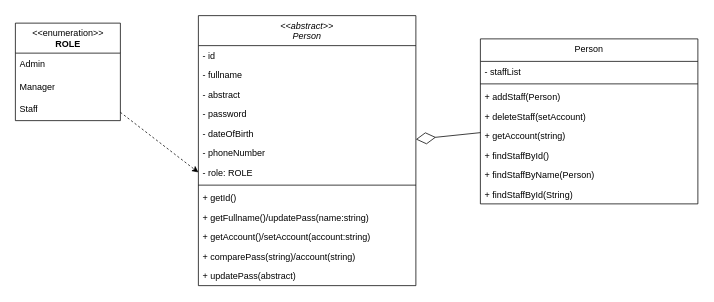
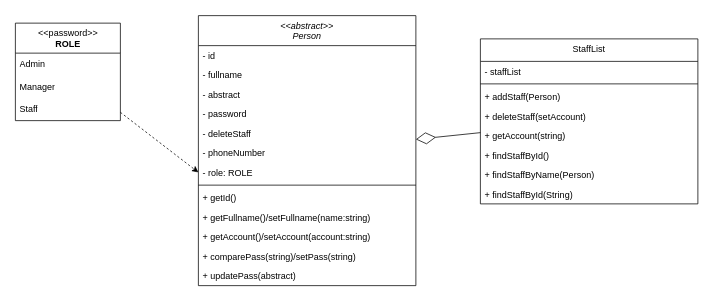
- <mxCell id="27" value="&amp;lt;&amp;lt;enumeration&amp;gt;&amp;gt;&lt;br&gt;&lt;b&gt;ROLE&lt;/b&gt;" style="swimlane;fontStyle=0;align=center;verticalAlign=top;childLayout=stackLayout;horizontal=1;startSize=40;horizontalStack=0;resizeParent=1;resizeParentMax=0;resizeLast=0;collapsible=0;marginBottom=0;html=1;" vertex="1" parent="1"><mxGeometry x="20" y="30" width="140" height="130" as="geometry" /></mxCell>
+ <mxCell id="27" value="&amp;lt;&amp;lt;password&amp;gt;&amp;gt;&lt;br&gt;&lt;b&gt;ROLE&lt;/b&gt;" style="swimlane;fontStyle=0;align=center;verticalAlign=top;childLayout=stackLayout;horizontal=1;startSize=40;horizontalStack=0;resizeParent=1;resizeParentMax=0;resizeLast=0;collapsible=0;marginBottom=0;html=1;" vertex="1" parent="1"><mxGeometry x="20" y="30" width="140" height="130" as="geometry" /></mxCell>
- <mxCell id="16" value="Person" style="swimlane;fontStyle=0;align=center;verticalAlign=top;childLayout=stackLayout;horizontal=1;startSize=30;horizontalStack=0;resizeParent=1;resizeLast=0;collapsible=1;marginBottom=0;rounded=0;shadow=0;strokeWidth=1;" parent="1" vertex="1"><mxGeometry x="640" y="51" width="290" height="220" as="geometry"><mxRectangle x="230" y="140" width="160" height="26" as="alternateBounds" /></mxGeometry></mxCell>
+ <mxCell id="16" value="StaffList" style="swimlane;fontStyle=0;align=center;verticalAlign=top;childLayout=stackLayout;horizontal=1;startSize=30;horizontalStack=0;resizeParent=1;resizeLast=0;collapsible=1;marginBottom=0;rounded=0;shadow=0;strokeWidth=1;" parent="1" vertex="1"><mxGeometry x="640" y="51" width="290" height="220" as="geometry"><mxRectangle x="230" y="140" width="160" height="26" as="alternateBounds" /></mxGeometry></mxCell>
- <mxCell id="7" value="- dateOfBirth" style="text;align=left;verticalAlign=top;spacingLeft=4;spacingRight=4;overflow=hidden;rotatable=0;points=[[0,0.5],[1,0.5]];portConstraint=eastwest;rounded=0;shadow=0;html=0;" vertex="1" parent="2"><mxGeometry y="144" width="290" height="26" as="geometry" /></mxCell>
+ <mxCell id="7" value="- deleteStaff" style="text;align=left;verticalAlign=top;spacingLeft=4;spacingRight=4;overflow=hidden;rotatable=0;points=[[0,0.5],[1,0.5]];portConstraint=eastwest;rounded=0;shadow=0;html=0;" vertex="1" parent="2"><mxGeometry y="144" width="290" height="26" as="geometry" /></mxCell>
- <mxCell id="12" value="+ getFullname()/updatePass(name:string)" style="text;align=left;verticalAlign=top;spacingLeft=4;spacingRight=4;overflow=hidden;rotatable=0;points=[[0,0.5],[1,0.5]];portConstraint=eastwest;" parent="2" vertex="1"><mxGeometry y="256" width="290" height="26" as="geometry" /></mxCell>
+ <mxCell id="12" value="+ getFullname()/setFullname(name:string)" style="text;align=left;verticalAlign=top;spacingLeft=4;spacingRight=4;overflow=hidden;rotatable=0;points=[[0,0.5],[1,0.5]];portConstraint=eastwest;" parent="2" vertex="1"><mxGeometry y="256" width="290" height="26" as="geometry" /></mxCell>
- <mxCell id="14" value="+ comparePass(string)/account(string)" style="text;align=left;verticalAlign=top;spacingLeft=4;spacingRight=4;overflow=hidden;rotatable=0;points=[[0,0.5],[1,0.5]];portConstraint=eastwest;" parent="2" vertex="1"><mxGeometry y="308" width="290" height="26" as="geometry" /></mxCell>
+ <mxCell id="14" value="+ comparePass(string)/setPass(string)" style="text;align=left;verticalAlign=top;spacingLeft=4;spacingRight=4;overflow=hidden;rotatable=0;points=[[0,0.5],[1,0.5]];portConstraint=eastwest;" parent="2" vertex="1"><mxGeometry y="308" width="290" height="26" as="geometry" /></mxCell>
